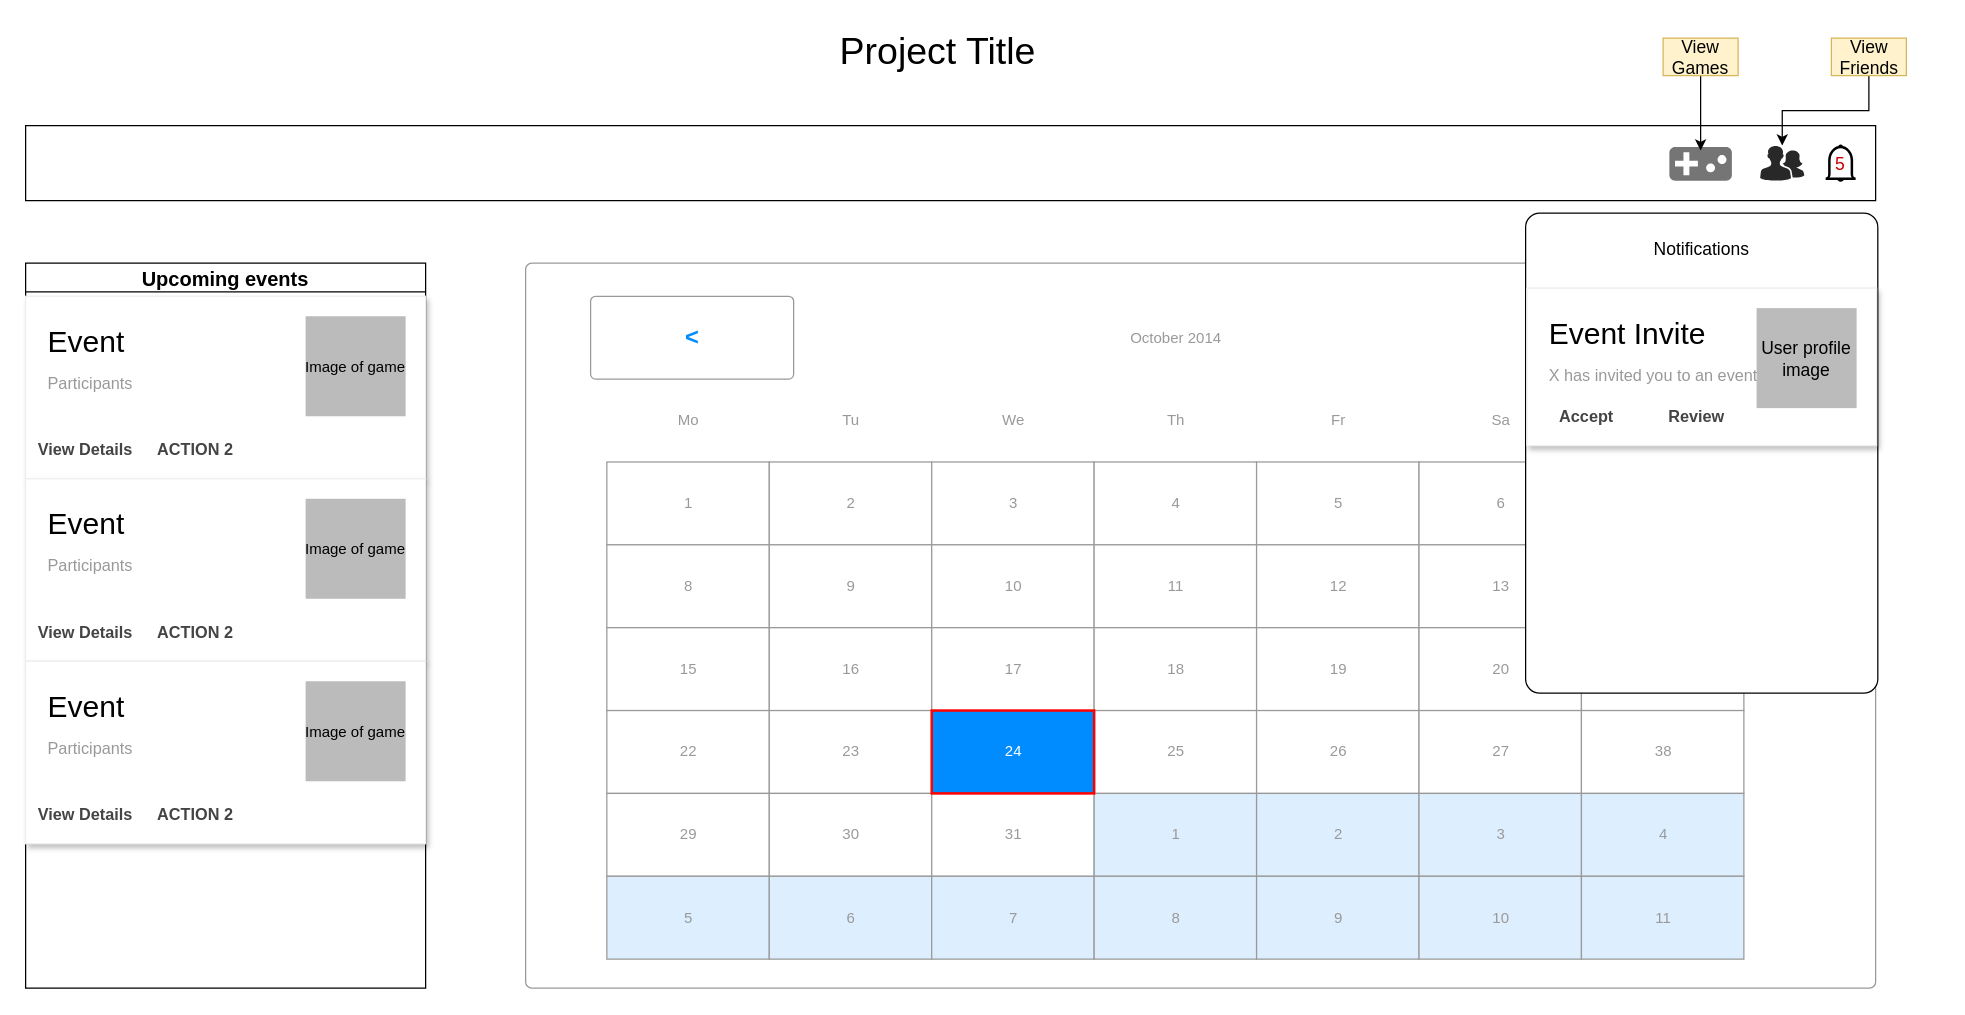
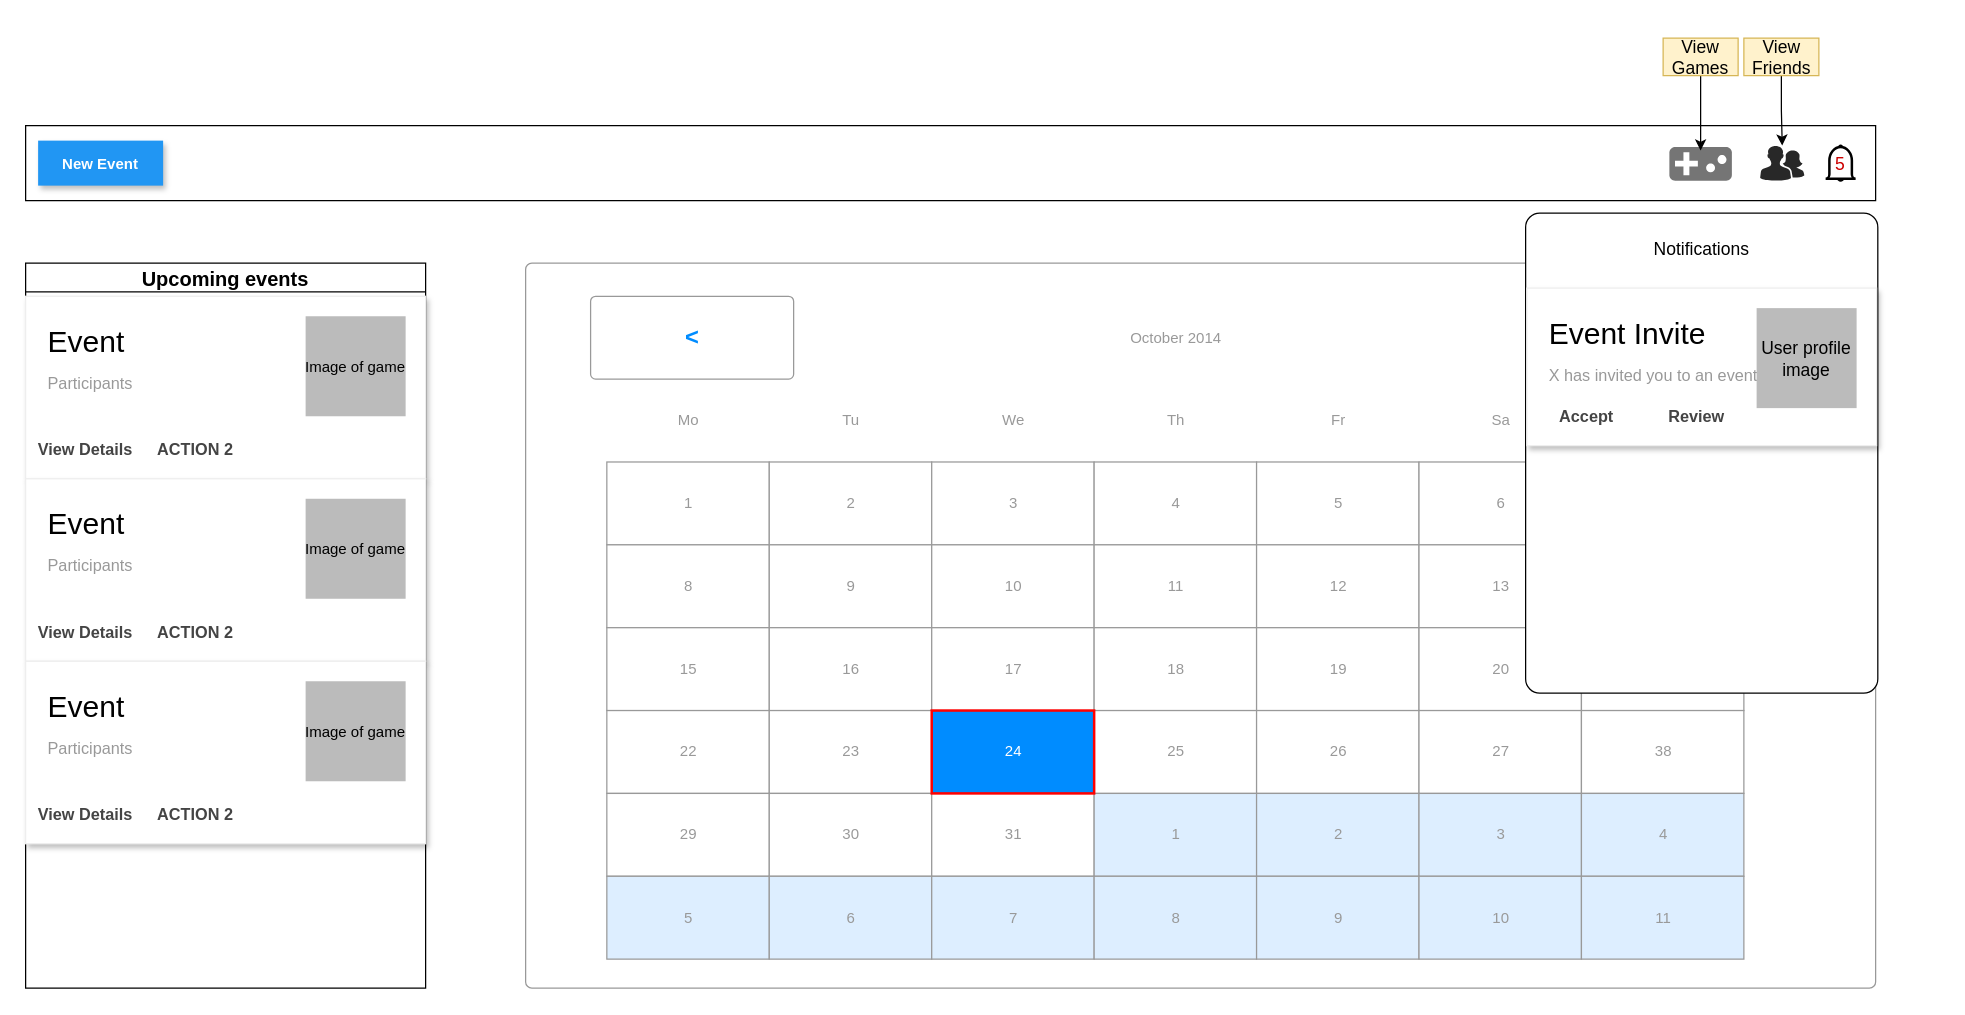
- <mxCell id="21" value="&lt;font style=&quot;font-size: 30px;&quot;&gt;Project Title&lt;/font&gt;" style="text;html=1;strokeColor=none;fillColor=none;align=center;verticalAlign=middle;whiteSpace=wrap;rounded=0;" parent="1" vertex="1"><mxGeometry x="535" y="20" width="430" height="40" as="geometry" /></mxCell>
- <mxCell id="86" value="View Friends" style="text;html=1;strokeColor=#d6b656;fillColor=#fff2cc;align=center;verticalAlign=middle;whiteSpace=wrap;rounded=0;fontSize=14;" parent="1" vertex="1"><mxGeometry x="1464.6" y="30" width="60" height="30" as="geometry" /></mxCell>
+ <mxCell id="86" value="View Friends" style="text;html=1;strokeColor=#d6b656;fillColor=#fff2cc;align=center;verticalAlign=middle;whiteSpace=wrap;rounded=0;fontSize=14;" parent="1" vertex="1"><mxGeometry x="1394.6" y="30" width="60" height="30" as="geometry" /></mxCell>
+ <mxCell id="20" value="New Event" style="dashed=0;align=center;fontSize=12;shape=rect;fillColor=#2196F3;strokeColor=none;fontStyle=1;shadow=1;fontColor=#ffffff;" parent="1" vertex="1"><mxGeometry x="30" y="112" width="100" height="36" as="geometry" /></mxCell>
